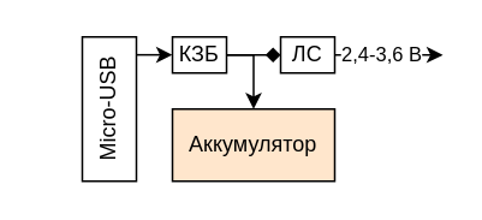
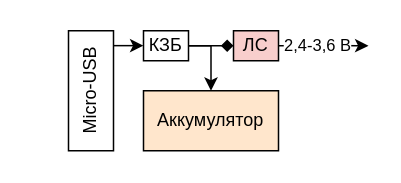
- <mxCell id="7" value="ЛС" style="rounded=0;whiteSpace=wrap;html=1;" vertex="1" parent="1"><mxGeometry x="155" y="20" width="30" height="20" as="geometry" /></mxCell>
+ <mxCell id="7" value="ЛС" style="rounded=0;whiteSpace=wrap;html=1;fillColor=#f8cecc;" vertex="1" parent="1"><mxGeometry x="155" y="20" width="30" height="20" as="geometry" /></mxCell>
